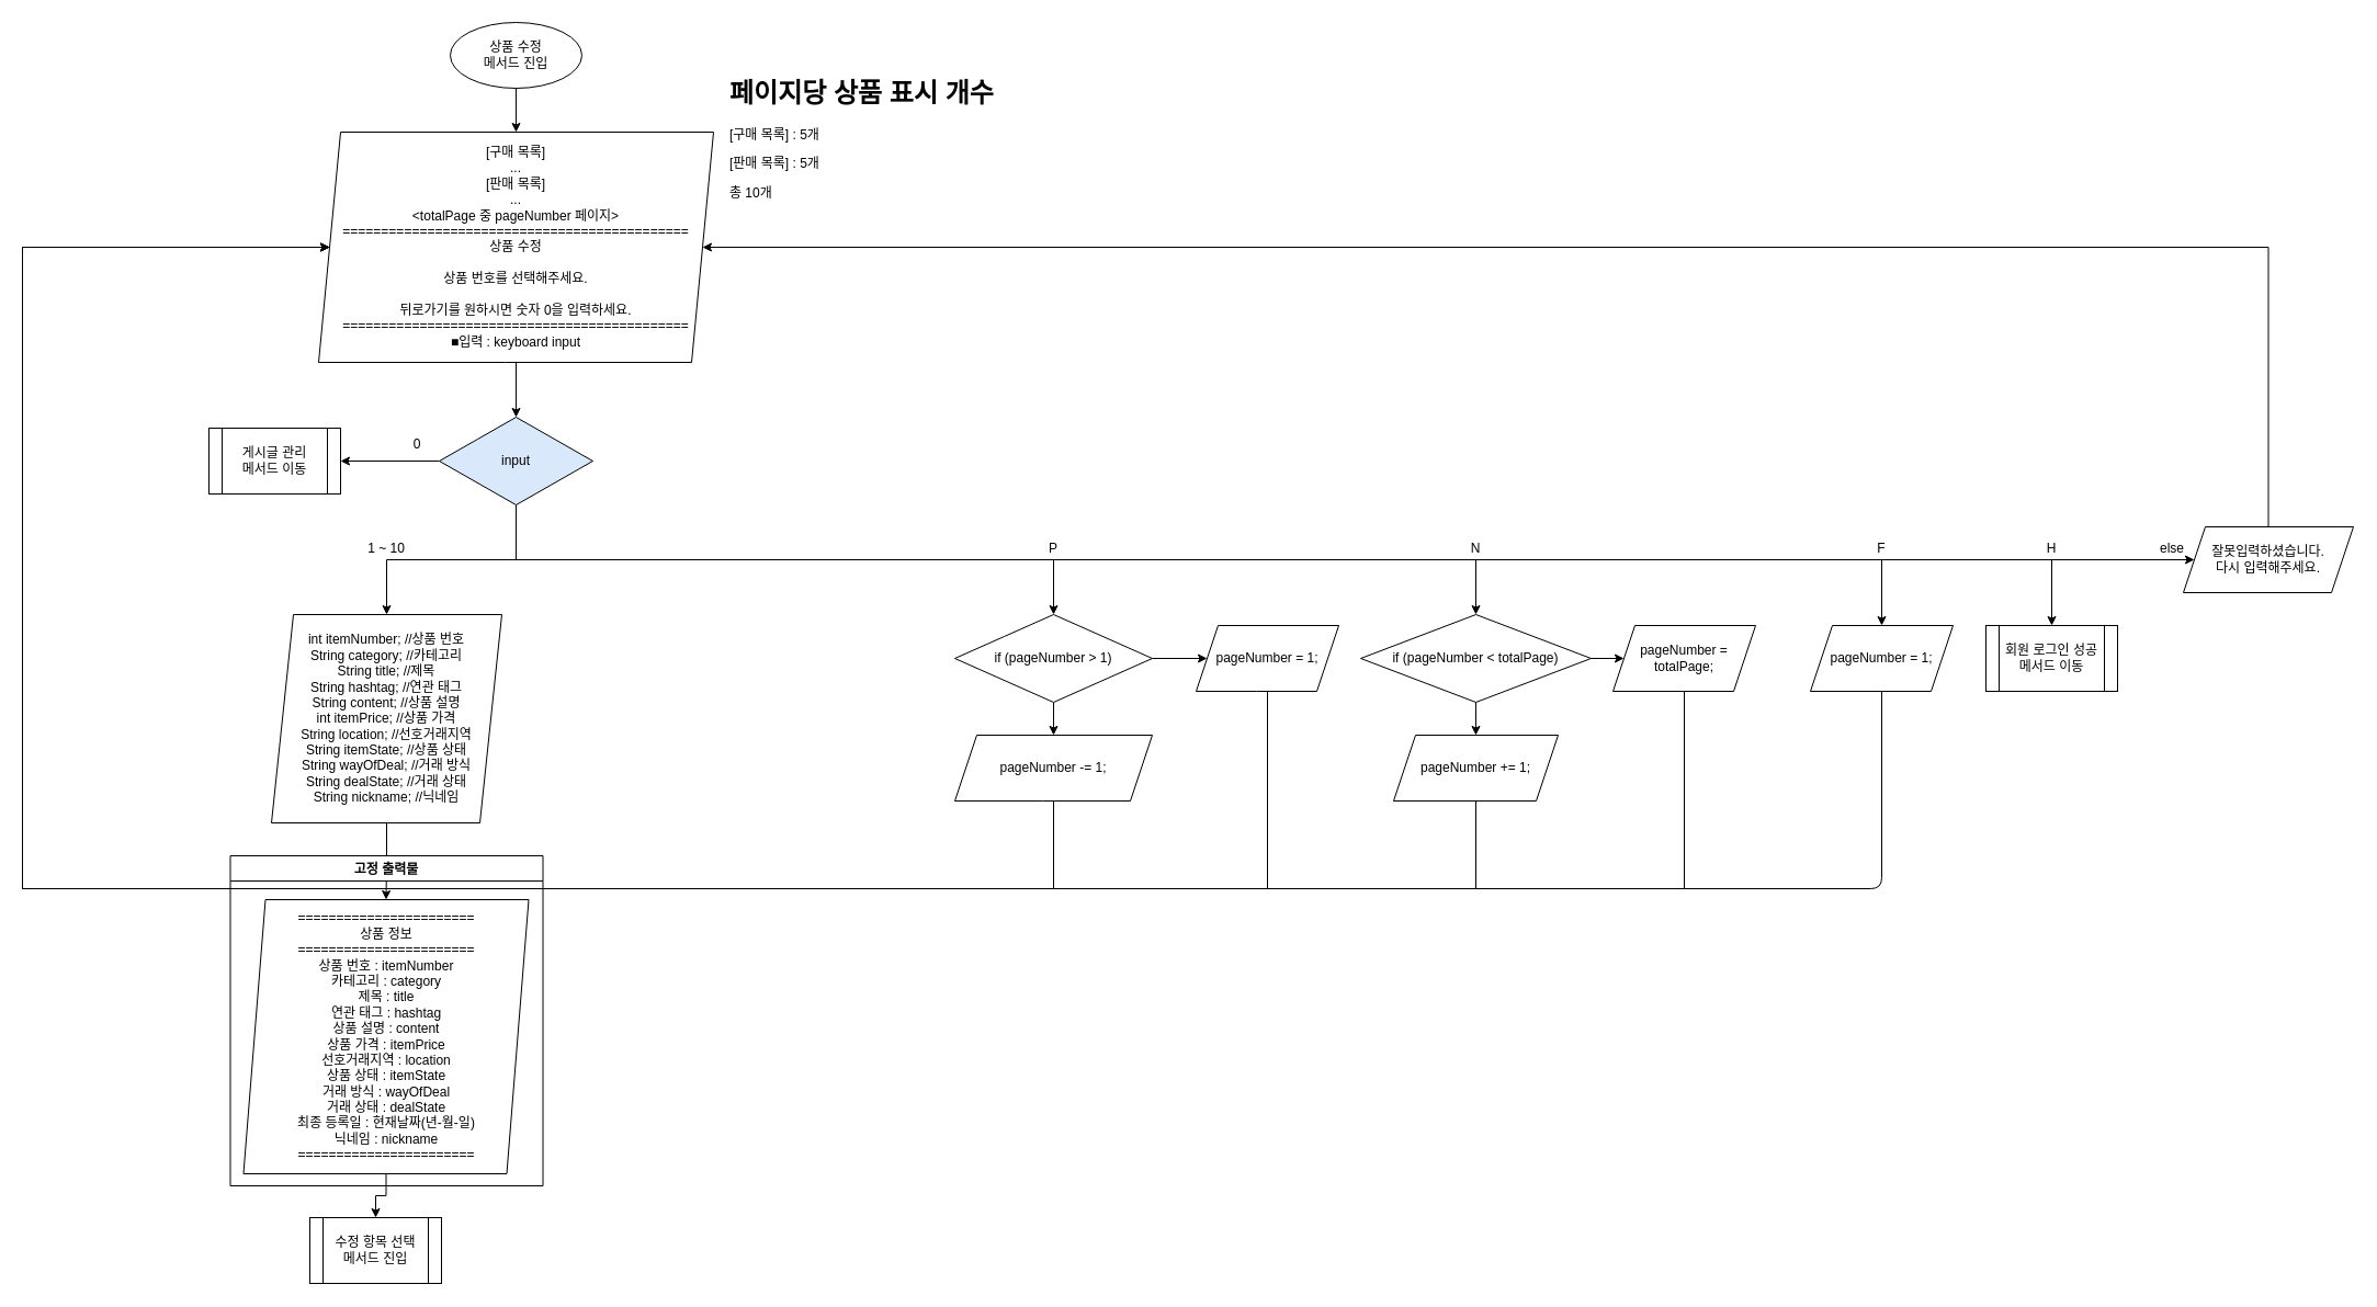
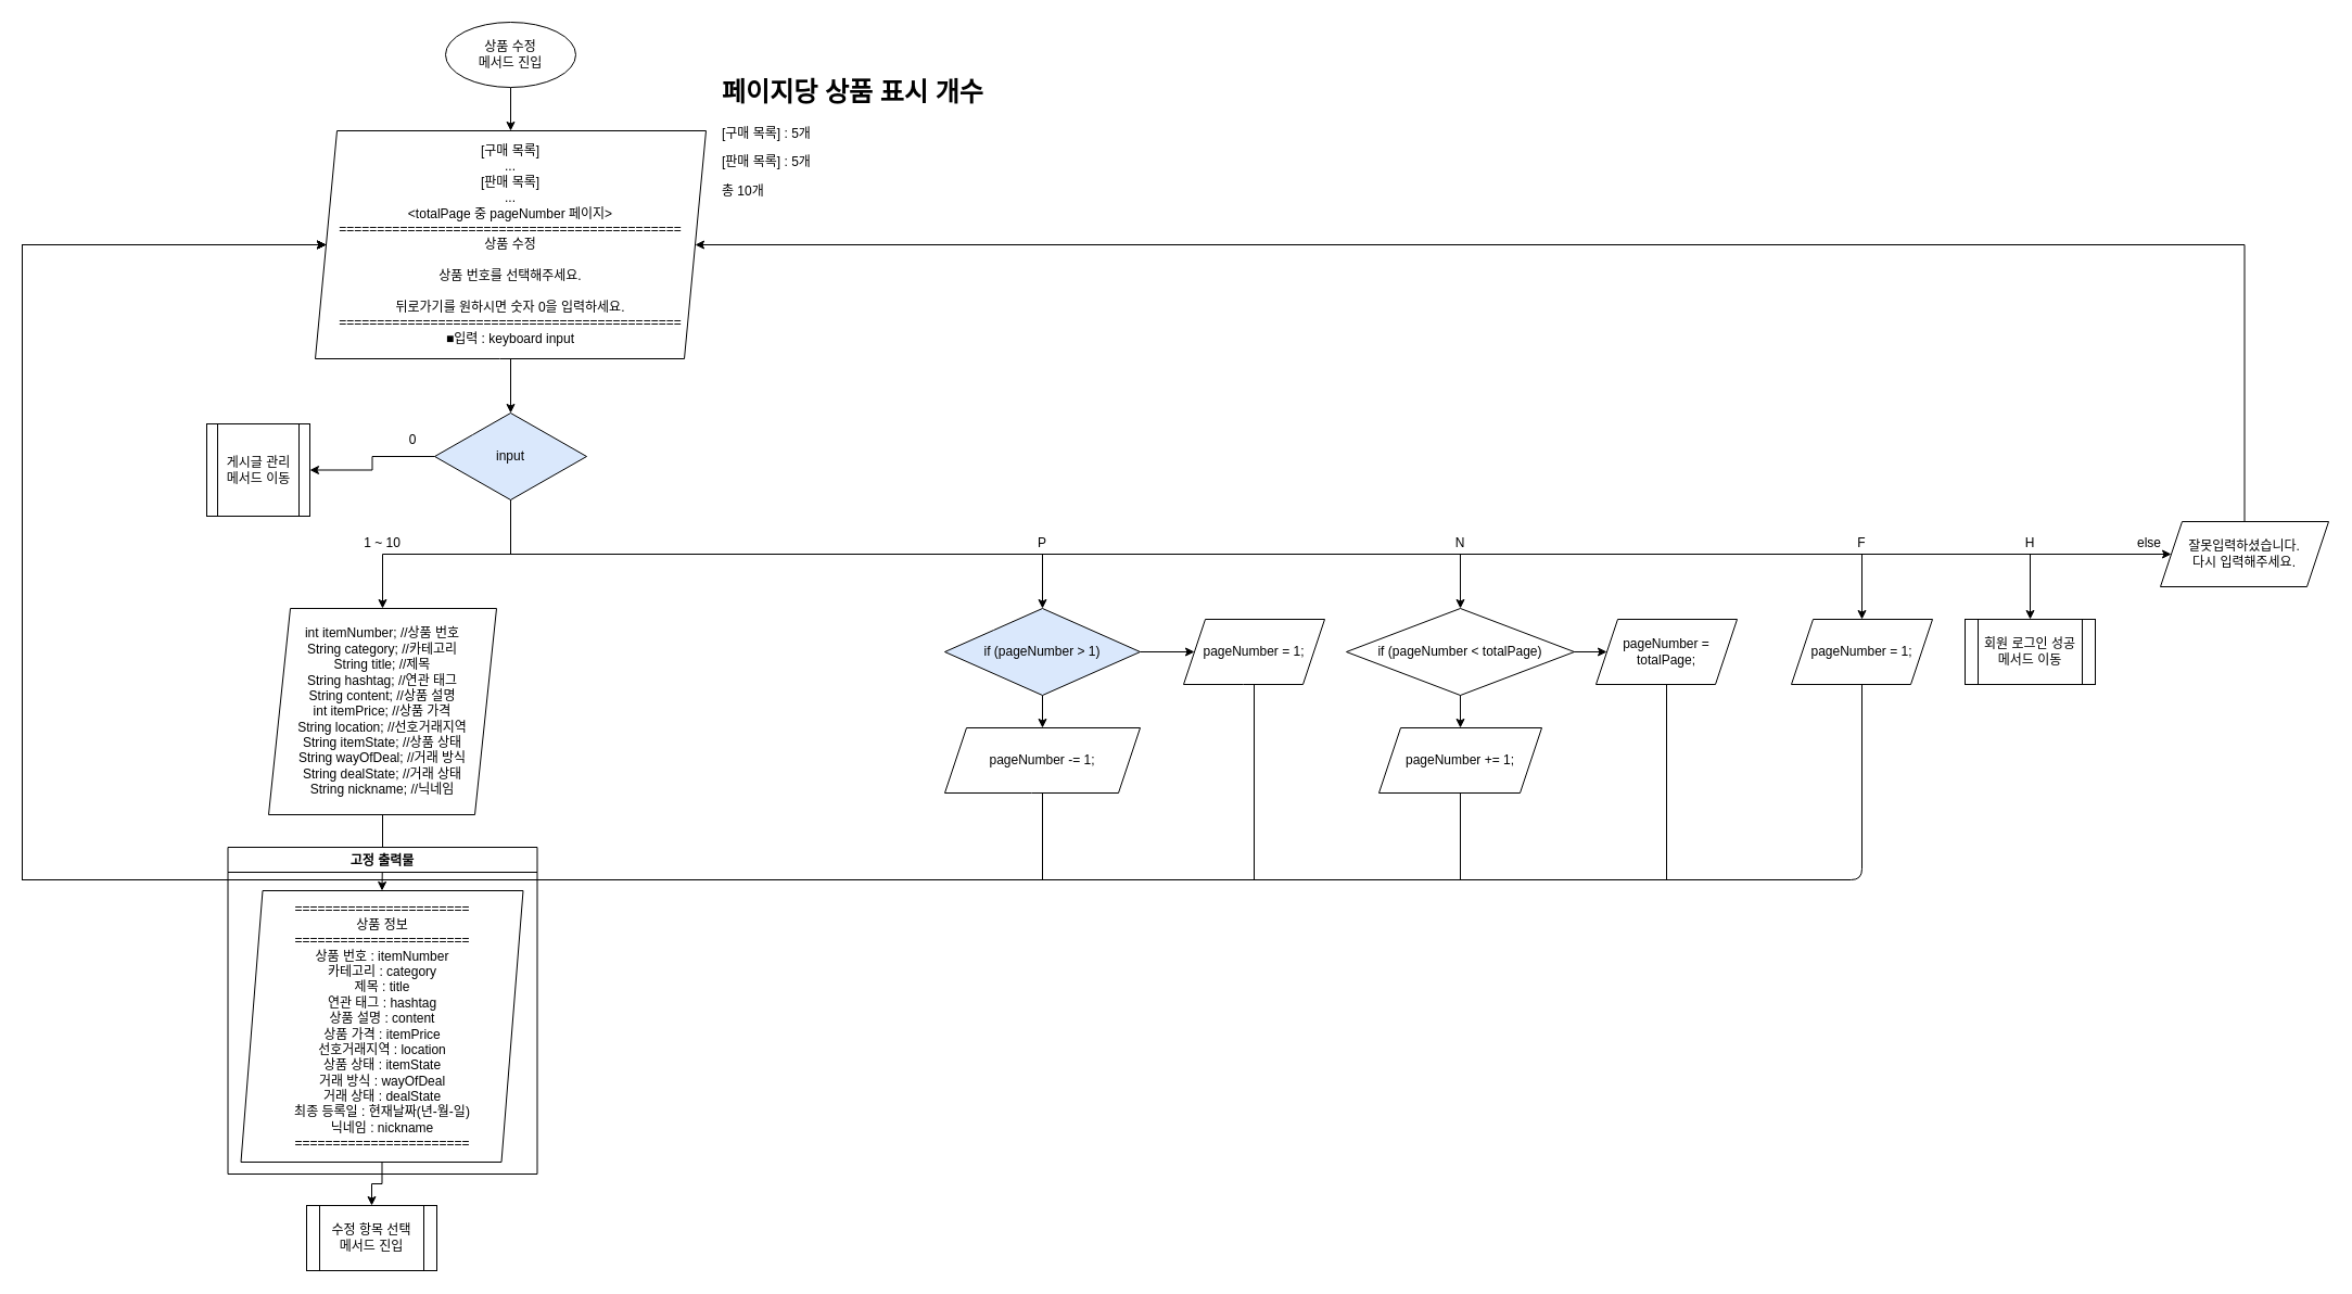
- <mxCell id="43" value="게시글 관리&lt;br&gt;메서드 이동" style="shape=process;whiteSpace=wrap;html=1;backgroundOutline=1;rounded=1;arcSize=0;" parent="1" vertex="1"><mxGeometry x="190" y="390" width="120" height="60" as="geometry" /></mxCell>
+ <mxCell id="43" value="게시글 관리&lt;br&gt;메서드 이동" style="shape=process;whiteSpace=wrap;html=1;backgroundOutline=1;rounded=1;arcSize=0;" parent="1" vertex="1"><mxGeometry x="190" y="390" width="95" height="85" as="geometry" /></mxCell>
- <mxCell id="22" value="if (pageNumber &amp;gt; 1)" style="rhombus;whiteSpace=wrap;html=1;rounded=1;arcSize=0;" parent="19" vertex="1"><mxGeometry width="180" height="80" as="geometry" /></mxCell>
+ <mxCell id="22" value="if (pageNumber &amp;gt; 1)" style="rhombus;whiteSpace=wrap;html=1;rounded=1;arcSize=0;fillColor=#dae8fc;" parent="19" vertex="1"><mxGeometry width="180" height="80" as="geometry" /></mxCell>
